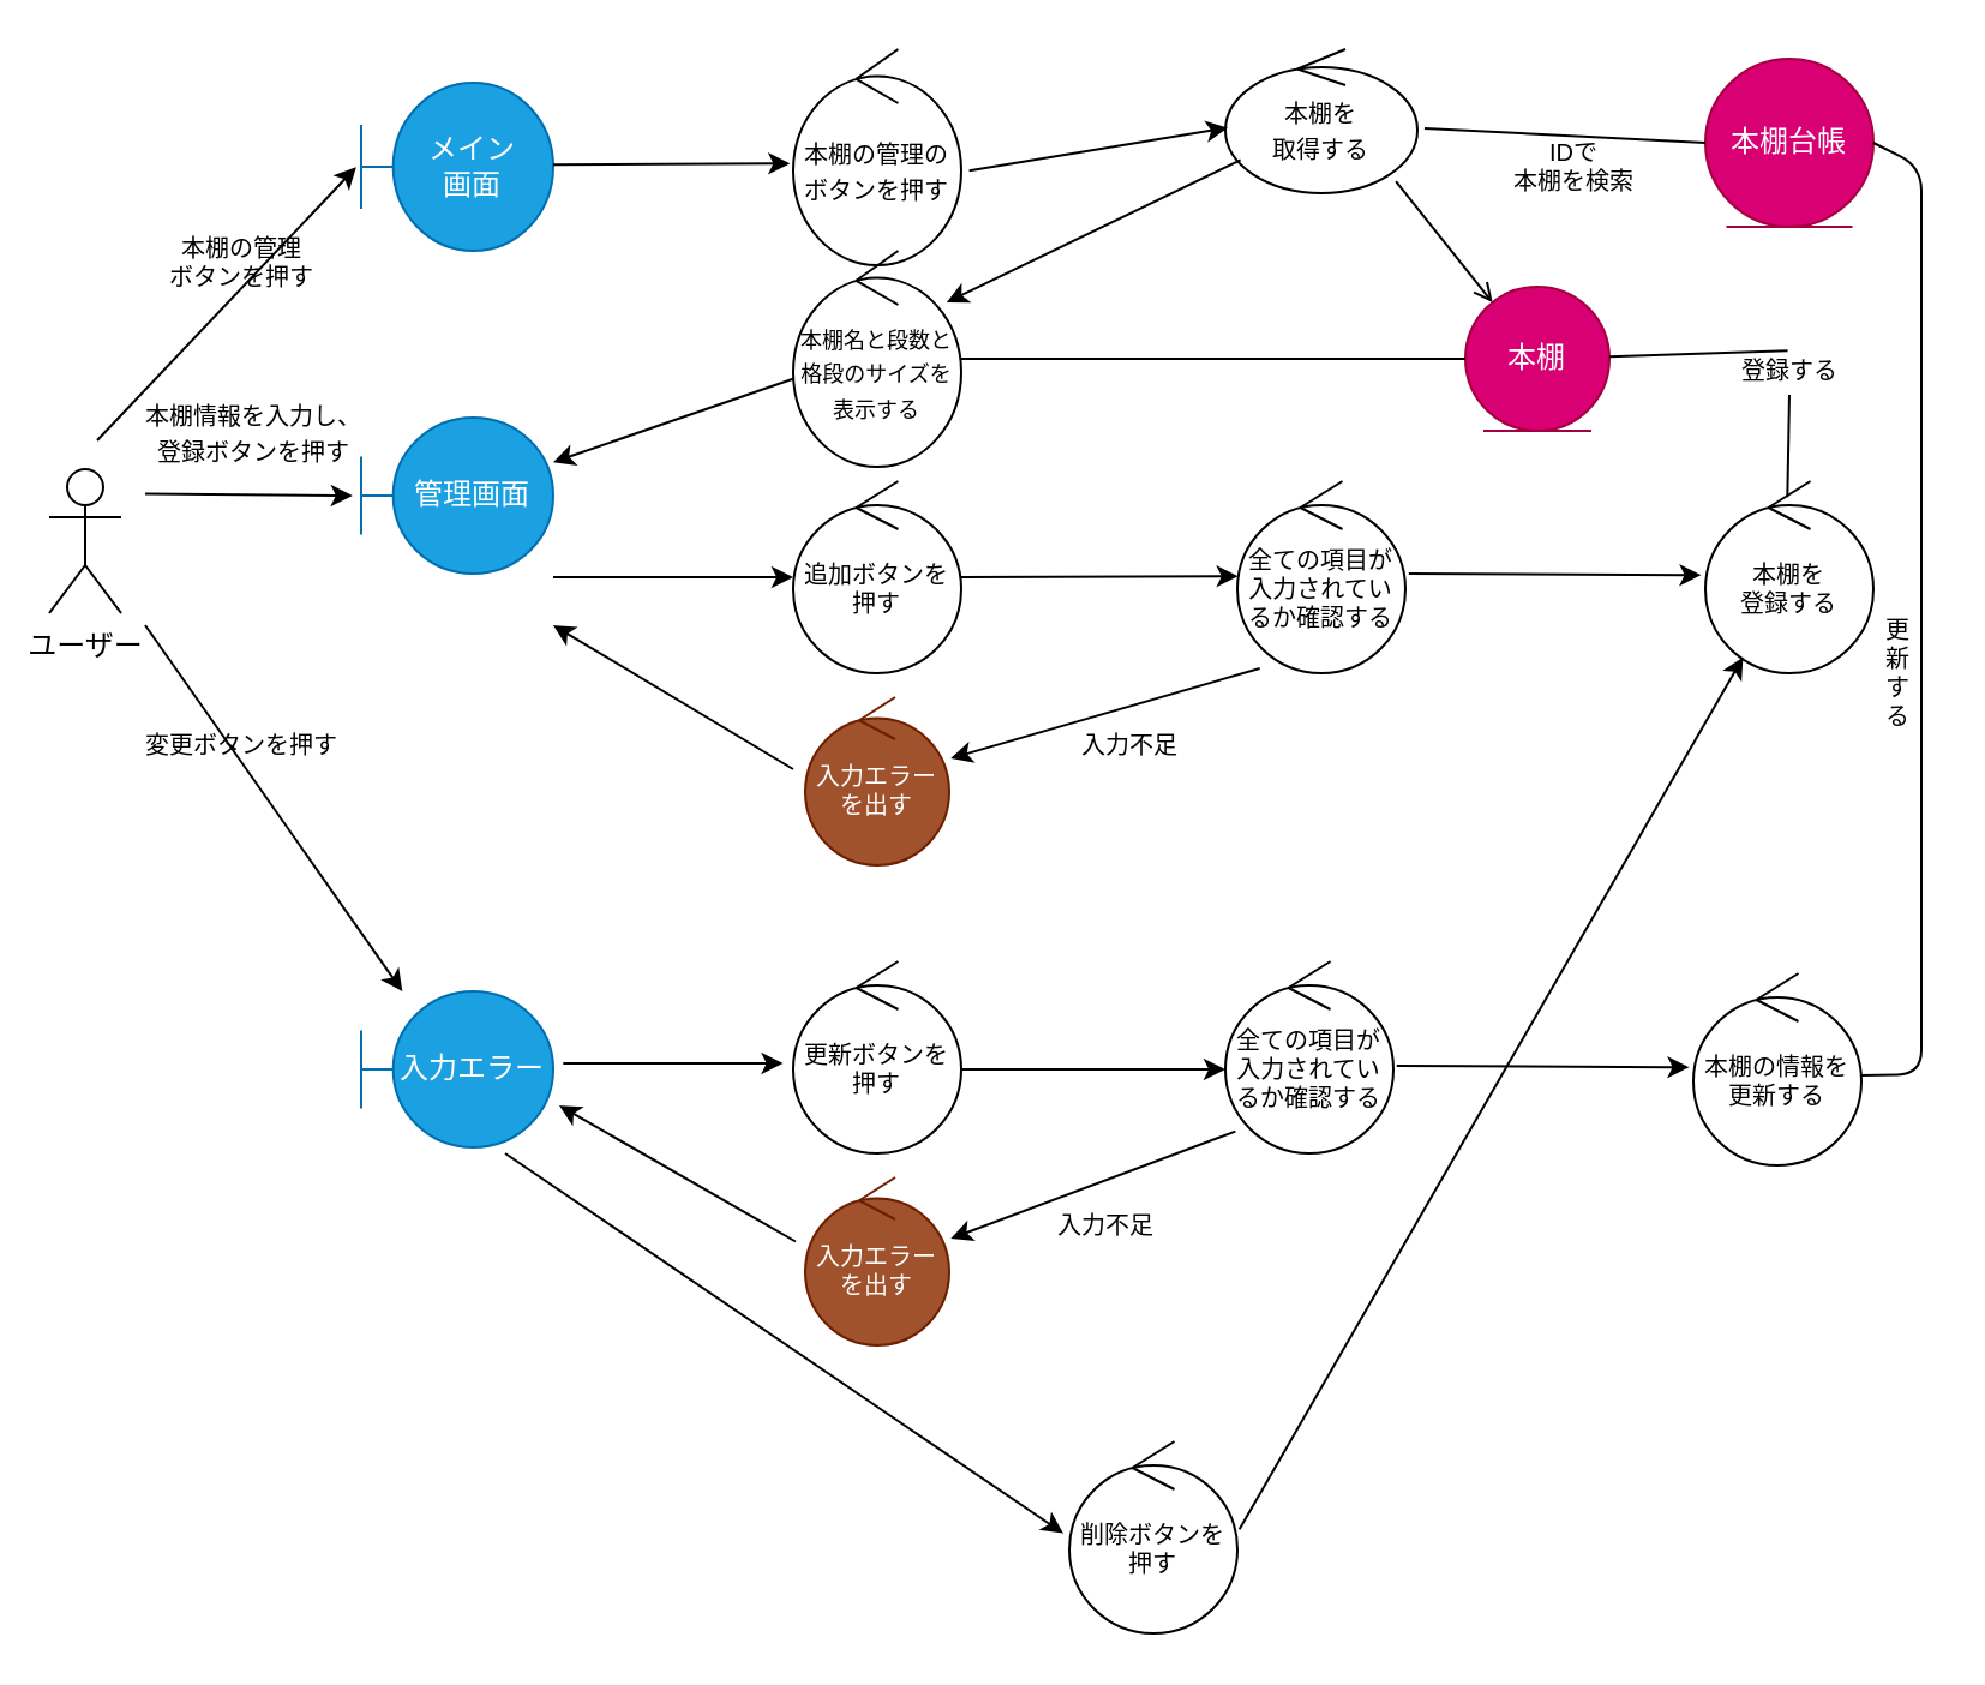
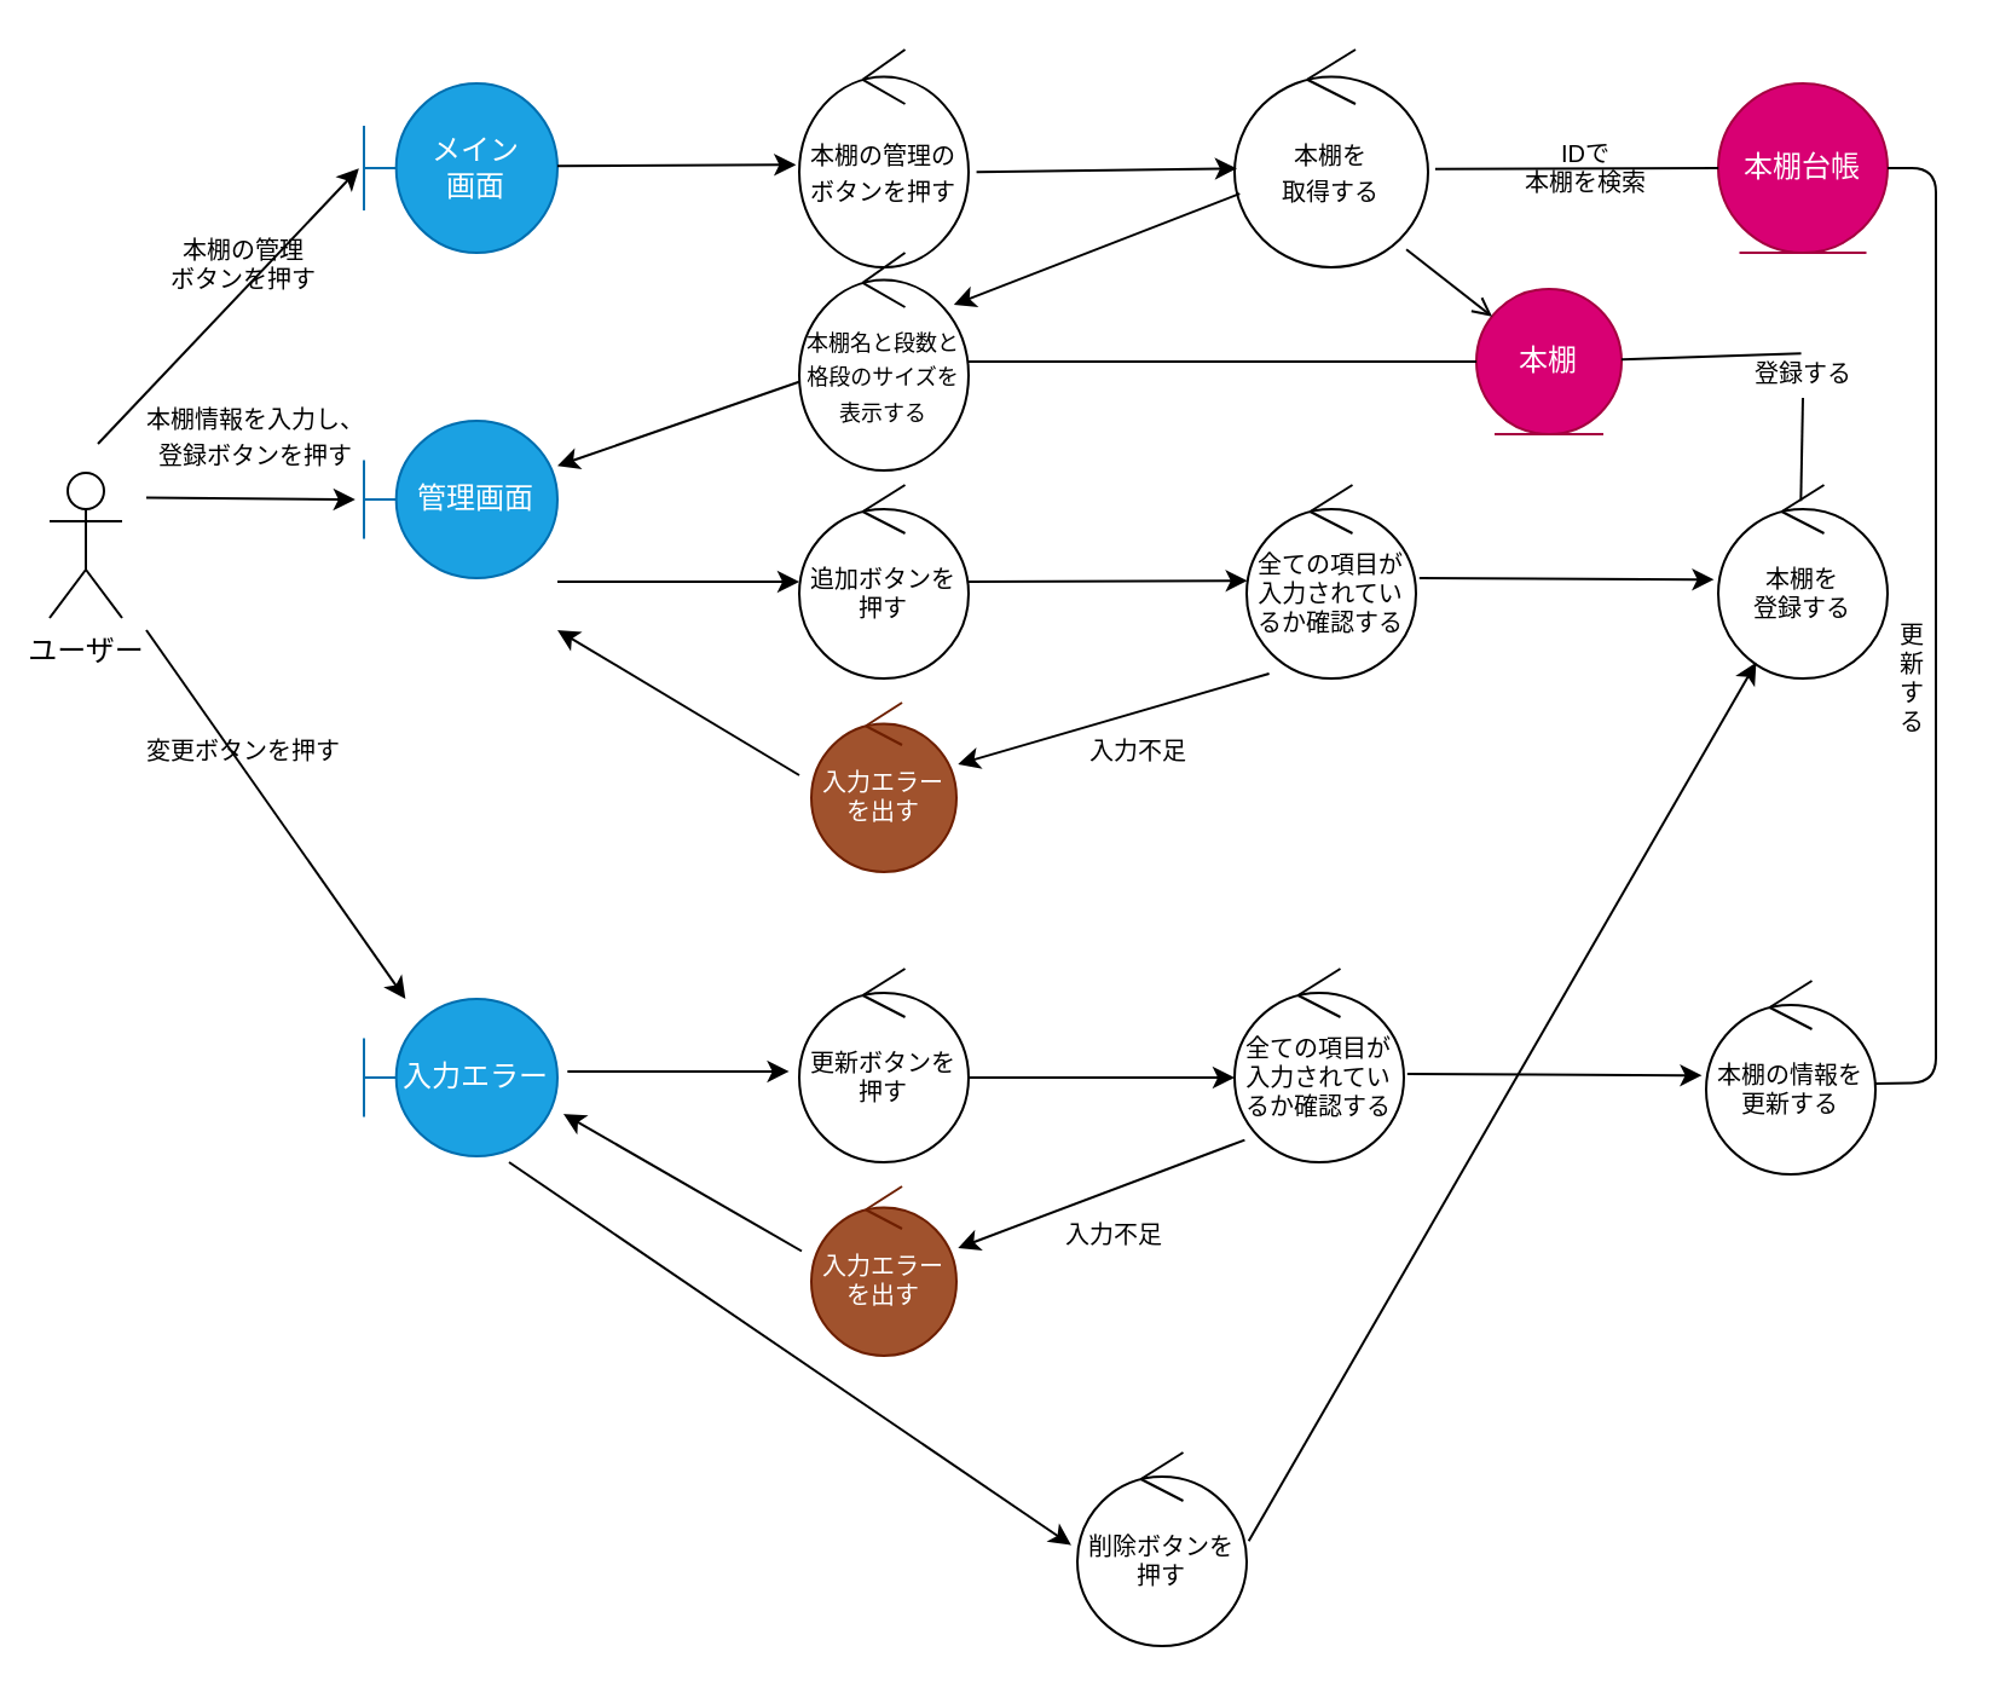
- <mxCell id="15" value="&lt;font style=&quot;font-size: 10px&quot;&gt;本棚を&lt;br&gt;取得する&lt;/font&gt;" style="ellipse;shape=umlControl;whiteSpace=wrap;html=1;" parent="1" vertex="1"><mxGeometry x="510" y="20" width="80" height="60" as="geometry" /></mxCell>
+ <mxCell id="15" value="&lt;font style=&quot;font-size: 10px&quot;&gt;本棚を&lt;br&gt;取得する&lt;/font&gt;" style="ellipse;shape=umlControl;whiteSpace=wrap;html=1;" parent="1" vertex="1"><mxGeometry x="510" width="80" height="90" as="geometry" y="20" /></mxCell>
- <mxCell id="18" value="本棚台帳" style="ellipse;shape=umlEntity;whiteSpace=wrap;html=1;fillColor=#d80073;strokeColor=#A50040;fontColor=#ffffff;" parent="1" vertex="1"><mxGeometry x="710" y="24" width="70" height="70" as="geometry" /></mxCell>
+ <mxCell id="18" value="本棚台帳" style="ellipse;shape=umlEntity;whiteSpace=wrap;html=1;fillColor=#d80073;strokeColor=#A50040;fontColor=#ffffff;" parent="1" vertex="1"><mxGeometry x="710" y="34" width="70" height="70" as="geometry" /></mxCell>
